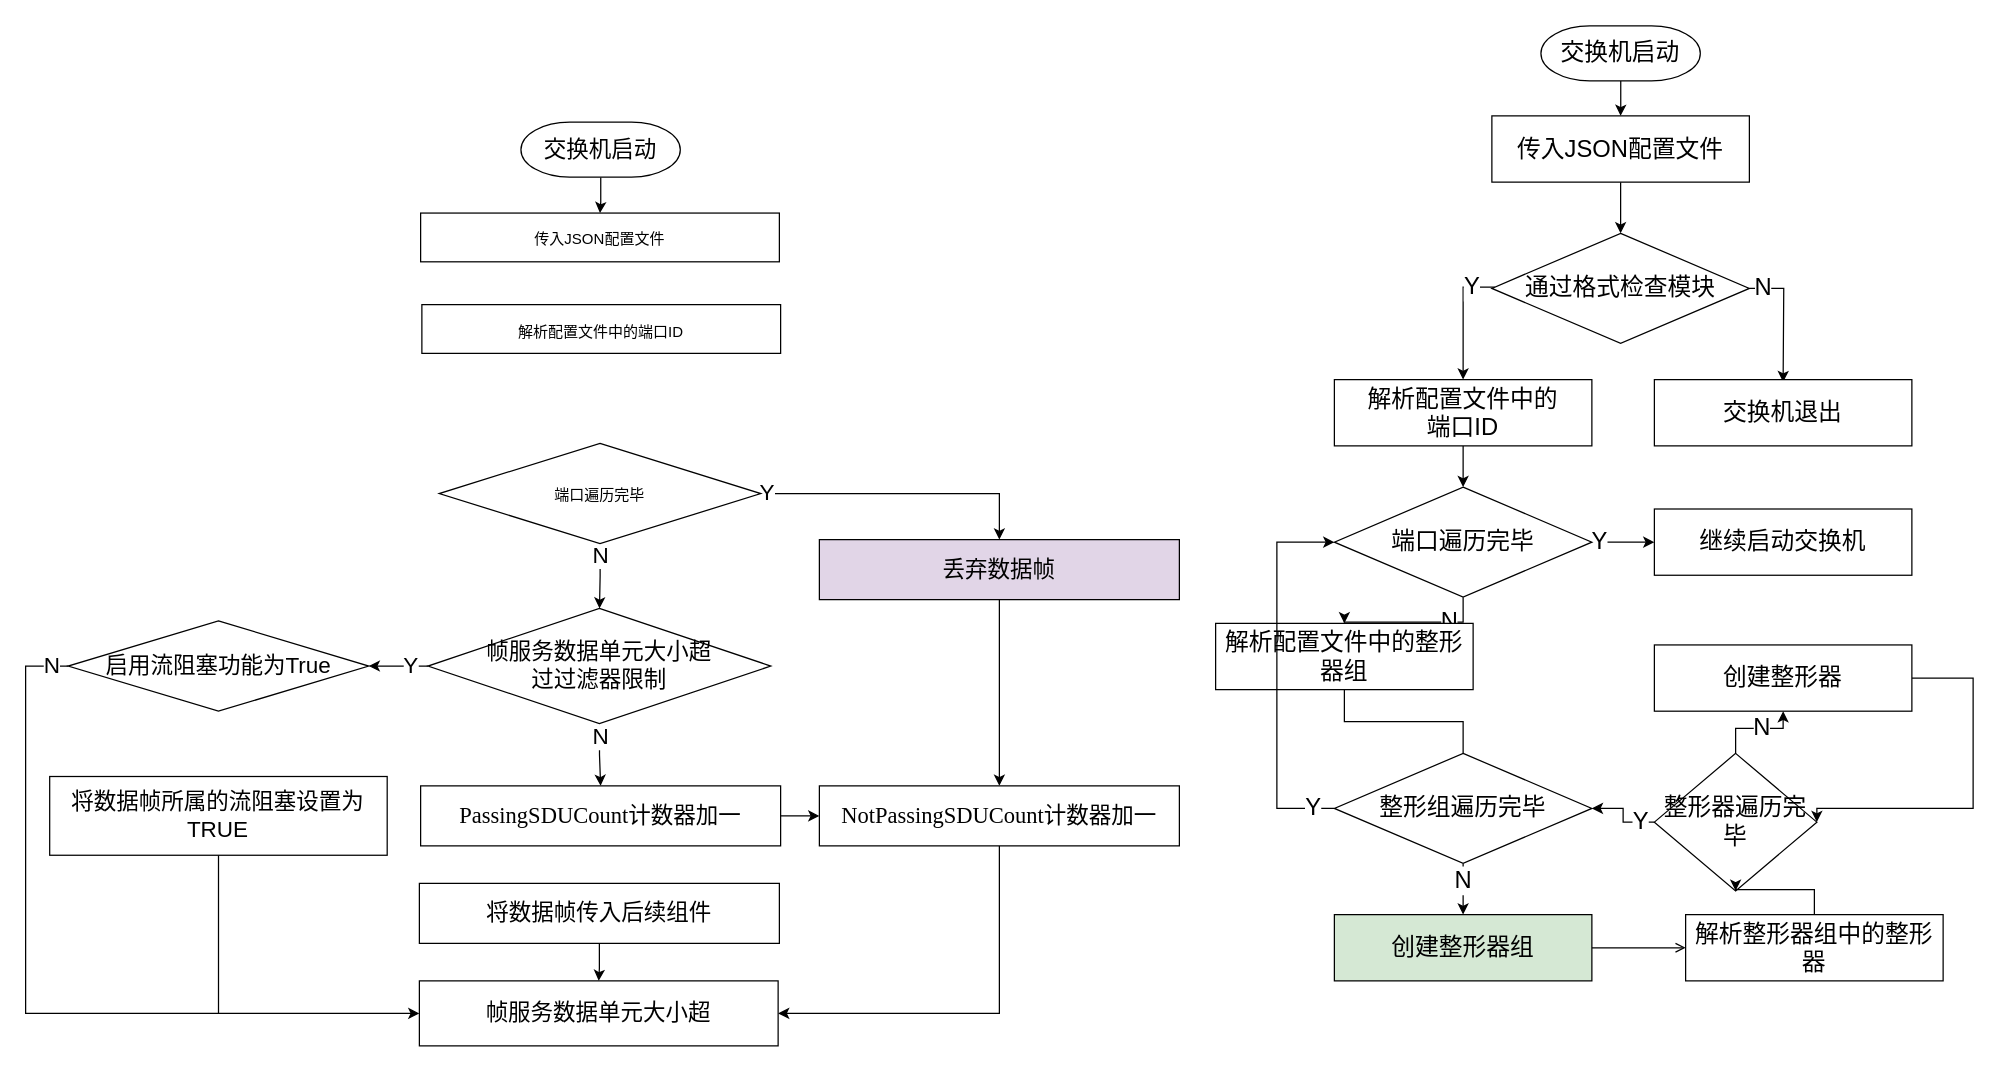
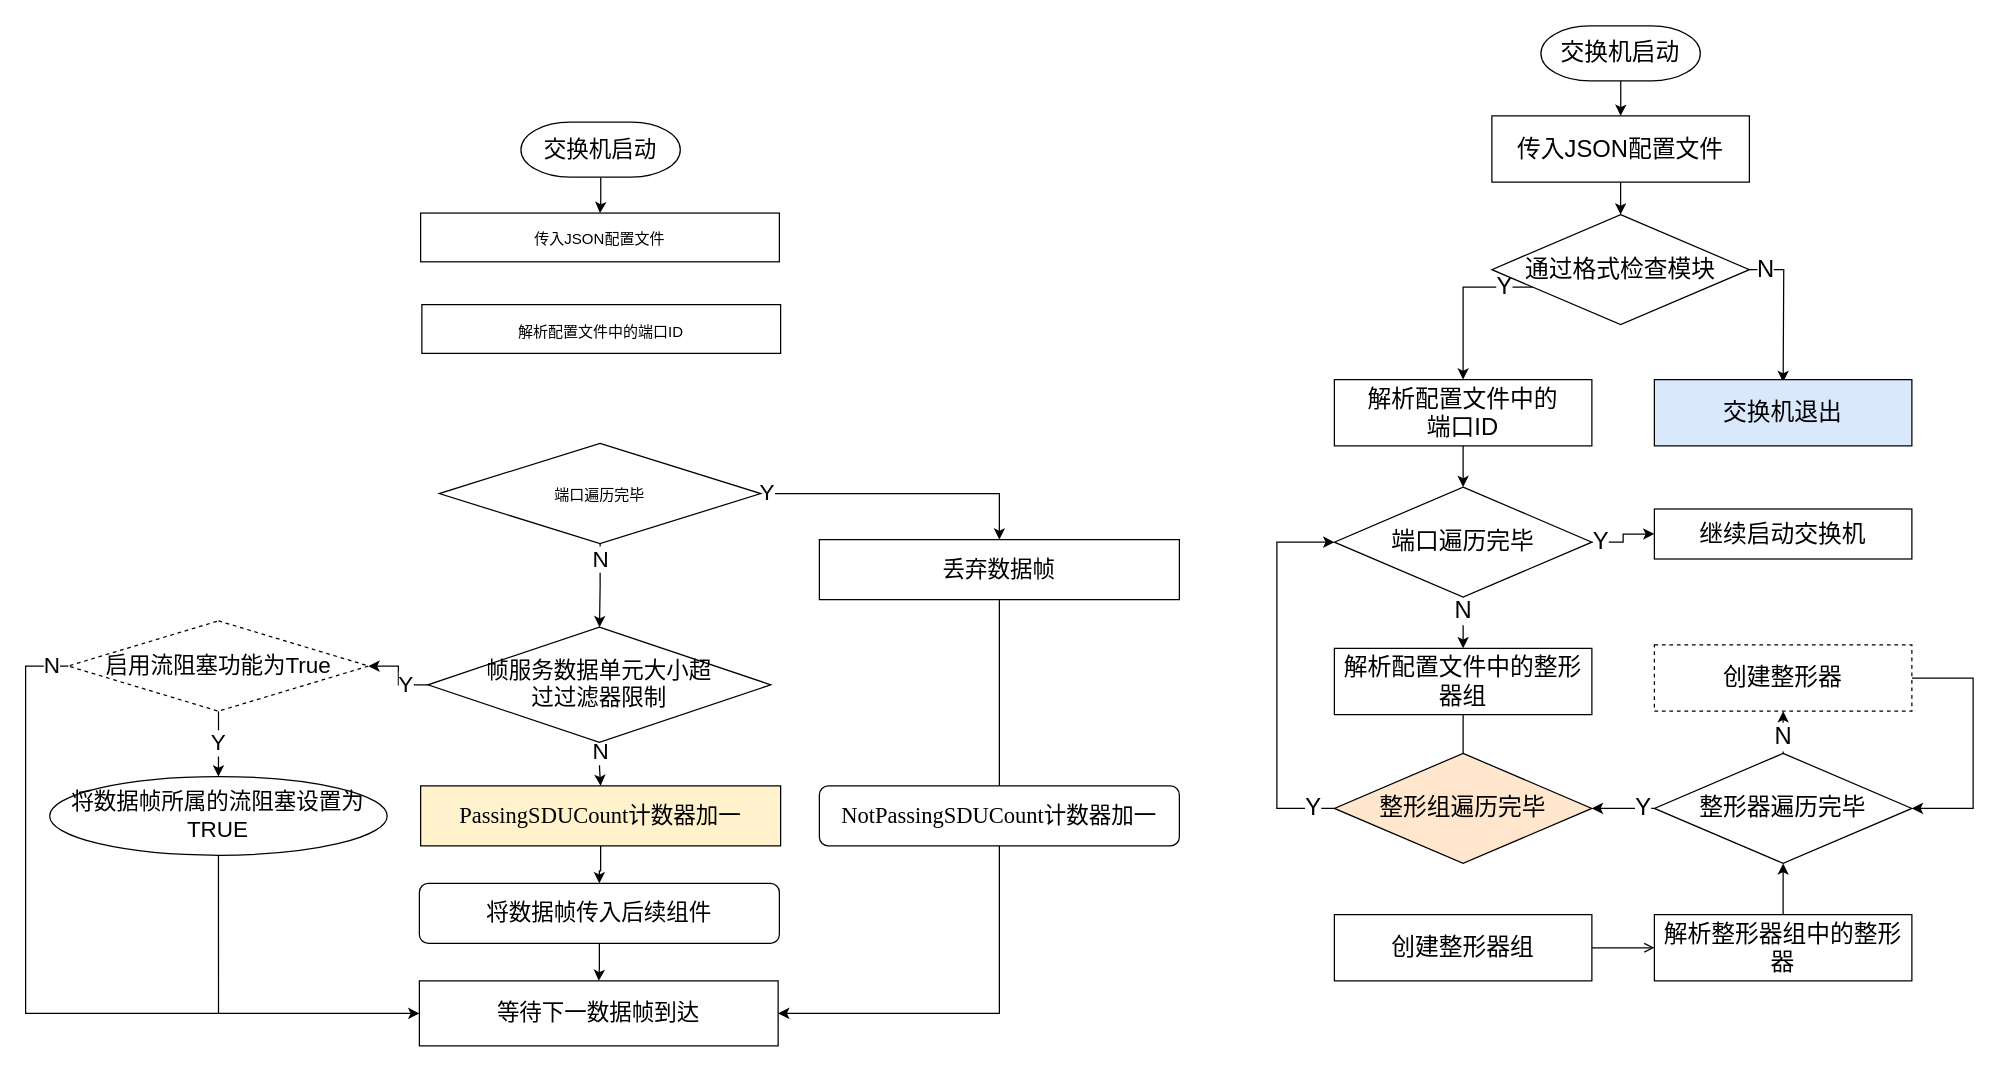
- <mxCell id="52" value="通过格式检查模块" style="rhombus;whiteSpace=wrap;html=1;fontSize=19;" vertex="1" parent="1"><mxGeometry x="1193" y="186" width="206" height="88" as="geometry" /></mxCell>
+ <mxCell id="52" value="通过格式检查模块" style="rhombus;whiteSpace=wrap;html=1;fontSize=19;" vertex="1" parent="1"><mxGeometry x="1193" y="171" width="206" height="88" as="geometry" /></mxCell>
- <mxCell id="53" value="交换机退出" style="rounded=0;whiteSpace=wrap;html=1;fontSize=19;" vertex="1" parent="1"><mxGeometry x="1323" y="303" width="206" height="53" as="geometry" /></mxCell>
+ <mxCell id="53" value="交换机退出" style="rounded=0;whiteSpace=wrap;html=1;fontSize=19;fillColor=#dae8fc;" vertex="1" parent="1"><mxGeometry x="1323" y="303" width="206" height="53" as="geometry" /></mxCell>
- <mxCell id="35" value="继续启动交换机" style="rounded=0;whiteSpace=wrap;html=1;fontSize=19;" vertex="1" parent="1"><mxGeometry x="1323" y="406.5" width="206" height="53" as="geometry" /></mxCell>
+ <mxCell id="35" value="继续启动交换机" style="rounded=0;whiteSpace=wrap;html=1;fontSize=19;" vertex="1" parent="1"><mxGeometry x="1323" y="406.5" width="206" height="40" as="geometry" /></mxCell>
- <mxCell id="14" value="丢弃数据帧" style="rounded=0;whiteSpace=wrap;html=1;strokeWidth=1;fontSize=18;fillColor=#e1d5e7;" vertex="1" parent="1"><mxGeometry x="655" y="431" width="288" height="48" as="geometry" /></mxCell>
+ <mxCell id="14" value="丢弃数据帧" style="rounded=0;whiteSpace=wrap;html=1;strokeWidth=1;fontSize=18;" vertex="1" parent="1"><mxGeometry x="655" y="431" width="288" height="48" as="geometry" /></mxCell>
- <mxCell id="37" value="解析配置文件中的整形器组" style="rounded=0;whiteSpace=wrap;html=1;fontSize=19;" vertex="1" parent="1"><mxGeometry x="972" y="498" width="206" height="53" as="geometry" /></mxCell>
+ <mxCell id="37" value="解析配置文件中的整形器组" style="rounded=0;whiteSpace=wrap;html=1;fontSize=19;" vertex="1" parent="1"><mxGeometry x="1067" y="518" width="206" height="53" as="geometry" /></mxCell>
- <mxCell id="26" value="&lt;span style=&quot;font-size: 18px;&quot;&gt;启用流阻塞功能为True&lt;/span&gt;" style="rhombus;whiteSpace=wrap;html=1;strokeWidth=1;fontSize=18;" vertex="1" parent="1"><mxGeometry x="54" y="496" width="240.5" height="72.25" as="geometry" /></mxCell>
+ <mxCell id="26" value="&lt;span style=&quot;font-size: 18px;&quot;&gt;启用流阻塞功能为True&lt;/span&gt;" style="rhombus;whiteSpace=wrap;html=1;strokeWidth=1;fontSize=18;dashed=1;" vertex="1" parent="1"><mxGeometry x="54" y="496" width="240.5" height="72.25" as="geometry" /></mxCell>
- <mxCell id="19" value="&lt;span style=&quot;font-size: 18px&quot;&gt;帧服务数据单元大小超&lt;br&gt;过过滤器&lt;/span&gt;&lt;span style=&quot;font-size: 18px&quot;&gt;限制&lt;/span&gt;" style="rhombus;whiteSpace=wrap;html=1;strokeWidth=1;fontSize=18;" vertex="1" parent="1"><mxGeometry x="341.87" y="486" width="274.25" height="92.25" as="geometry" /></mxCell>
+ <mxCell id="19" value="&lt;span style=&quot;font-size: 18px&quot;&gt;帧服务数据单元大小超&lt;br&gt;过过滤器&lt;/span&gt;&lt;span style=&quot;font-size: 18px&quot;&gt;限制&lt;/span&gt;" style="rhombus;whiteSpace=wrap;html=1;strokeWidth=1;fontSize=18;" vertex="1" parent="1"><mxGeometry x="341.87" y="501" width="274.25" height="92.25" as="geometry" /></mxCell>
- <mxCell id="49" value="创建整形器" style="rounded=0;whiteSpace=wrap;html=1;fontSize=19;" vertex="1" parent="1"><mxGeometry x="1323" y="515.25" width="206" height="53" as="geometry" /></mxCell>
+ <mxCell id="49" value="创建整形器" style="rounded=0;whiteSpace=wrap;html=1;fontSize=19;dashed=1;" vertex="1" parent="1"><mxGeometry x="1323" y="515.25" width="206" height="53" as="geometry" /></mxCell>
+ <mxCell id="24" value="Y" style="edgeStyle=orthogonalEdgeStyle;rounded=0;orthogonalLoop=1;jettySize=auto;html=1;fontSize=18;" edge="1" parent="1" source="26" target="28"><mxGeometry relative="1" as="geometry" /></mxCell>
- <mxCell id="13" value="" style="edgeStyle=orthogonalEdgeStyle;rounded=0;orthogonalLoop=1;jettySize=auto;html=1;fontSize=18;" edge="1" parent="1" source="14" target="16"><mxGeometry relative="1" as="geometry" /></mxCell>
+ <mxCell id="13" value="" style="edgeStyle=orthogonalEdgeStyle;rounded=0;orthogonalLoop=1;jettySize=auto;html=1;fontSize=18;endArrow=none;" edge="1" parent="1" source="14" target="16"><mxGeometry relative="1" as="geometry" /></mxCell>
- <mxCell id="40" value="整形组遍历完毕" style="rhombus;whiteSpace=wrap;html=1;fontSize=19;" vertex="1" parent="1"><mxGeometry x="1067" y="602" width="206" height="88" as="geometry" /></mxCell>
+ <mxCell id="40" value="整形组遍历完毕" style="rhombus;whiteSpace=wrap;html=1;fontSize=19;fillColor=#ffe6cc;" vertex="1" parent="1"><mxGeometry x="1067" y="602" width="206" height="88" as="geometry" /></mxCell>
- <mxCell id="28" value="&lt;span style=&quot;font-size: 18px&quot;&gt;将数据帧所属的&lt;/span&gt;&lt;span style=&quot;font-size: 18px&quot;&gt;流阻塞设置为TRUE&lt;/span&gt;" style="rounded=0;whiteSpace=wrap;html=1;strokeWidth=1;fontSize=18;" vertex="1" parent="1"><mxGeometry x="39.25" y="620.5" width="270" height="63" as="geometry" /></mxCell>
+ <mxCell id="28" value="&lt;span style=&quot;font-size: 18px&quot;&gt;将数据帧所属的&lt;/span&gt;&lt;span style=&quot;font-size: 18px&quot;&gt;流阻塞设置为TRUE&lt;/span&gt;" style="ellipse;whiteSpace=wrap;html=1;strokeWidth=1;fontSize=18;" vertex="1" parent="1"><mxGeometry x="39.25" y="620.5" width="270" height="63" as="geometry" /></mxCell>
- <mxCell id="21" value="&lt;span lang=&quot;EN-US&quot; style=&quot;font-size: 18px; font-family: &amp;quot;times new roman&amp;quot;, serif;&quot;&gt;PassingSDUCount&lt;/span&gt;&lt;span style=&quot;font-size: 18px;&quot;&gt;计数器加一&lt;/span&gt;" style="rounded=0;whiteSpace=wrap;html=1;strokeWidth=1;fontSize=18;" vertex="1" parent="1"><mxGeometry x="336" y="628" width="288" height="48" as="geometry" /></mxCell>
+ <mxCell id="21" value="&lt;span lang=&quot;EN-US&quot; style=&quot;font-size: 18px; font-family: &amp;quot;times new roman&amp;quot;, serif;&quot;&gt;PassingSDUCount&lt;/span&gt;&lt;span style=&quot;font-size: 18px;&quot;&gt;计数器加一&lt;/span&gt;" style="rounded=0;whiteSpace=wrap;html=1;strokeWidth=1;fontSize=18;fillColor=#fff2cc;" vertex="1" parent="1"><mxGeometry x="336" y="628" width="288" height="48" as="geometry" /></mxCell>
- <mxCell id="20" value="" style="edgeStyle=orthogonalEdgeStyle;rounded=0;orthogonalLoop=1;jettySize=auto;html=1;fontSize=18;" edge="1" parent="1" source="21" target="16"><mxGeometry relative="1" as="geometry" /></mxCell>
+ <mxCell id="20" value="" style="edgeStyle=orthogonalEdgeStyle;rounded=0;orthogonalLoop=1;jettySize=auto;html=1;fontSize=18;" edge="1" parent="1" source="21" target="23"><mxGeometry relative="1" as="geometry" /></mxCell>
- <mxCell id="16" value="&lt;span lang=&quot;EN-US&quot; style=&quot;font-size: 18px; font-family: &amp;quot;times new roman&amp;quot;, serif;&quot;&gt;NotPassingSDUCount&lt;/span&gt;&lt;span style=&quot;font-size: 18px;&quot;&gt;计数器加一&lt;/span&gt;" style="rounded=0;whiteSpace=wrap;html=1;strokeWidth=1;fontSize=18;" vertex="1" parent="1"><mxGeometry x="655" y="628" width="288" height="48" as="geometry" /></mxCell>
+ <mxCell id="16" value="&lt;span lang=&quot;EN-US&quot; style=&quot;font-size: 18px; font-family: &amp;quot;times new roman&amp;quot;, serif;&quot;&gt;NotPassingSDUCount&lt;/span&gt;&lt;span style=&quot;font-size: 18px;&quot;&gt;计数器加一&lt;/span&gt;" style="whiteSpace=wrap;html=1;strokeWidth=1;fontSize=18;rounded=1;" vertex="1" parent="1"><mxGeometry x="655" y="628" width="288" height="48" as="geometry" /></mxCell>
- <mxCell id="45" value="整形器遍历完毕" style="rhombus;whiteSpace=wrap;html=1;fontSize=19;" vertex="1" parent="1"><mxGeometry x="1323" y="602" width="130" height="110" as="geometry" /></mxCell>
+ <mxCell id="45" value="整形器遍历完毕" style="rhombus;whiteSpace=wrap;html=1;fontSize=19;" vertex="1" parent="1"><mxGeometry x="1323" y="602" width="206" height="88" as="geometry" /></mxCell>
- <mxCell id="38" value="N" style="edgeStyle=orthogonalEdgeStyle;rounded=0;orthogonalLoop=1;jettySize=auto;html=1;fontSize=19;" edge="1" parent="1" source="40" target="42"><mxGeometry x="-0.317" relative="1" as="geometry"><mxPoint as="offset" /></mxGeometry></mxCell>
- <mxCell id="23" value="&lt;span style=&quot;font-size: 18px&quot;&gt;将数据帧传入后续组件&lt;/span&gt;" style="rounded=0;whiteSpace=wrap;html=1;strokeWidth=1;fontSize=18;" vertex="1" parent="1"><mxGeometry x="335" y="706" width="288" height="48" as="geometry" /></mxCell>
+ <mxCell id="23" value="&lt;span style=&quot;font-size: 18px&quot;&gt;将数据帧传入后续组件&lt;/span&gt;" style="whiteSpace=wrap;html=1;strokeWidth=1;fontSize=18;rounded=1;" vertex="1" parent="1"><mxGeometry x="335" y="706" width="288" height="48" as="geometry" /></mxCell>
- <mxCell id="42" value="创建整形器组" style="rounded=0;whiteSpace=wrap;html=1;fontSize=19;fillColor=#d5e8d4;" vertex="1" parent="1"><mxGeometry x="1067" y="731" width="206" height="53" as="geometry" /></mxCell>
+ <mxCell id="42" value="创建整形器组" style="rounded=0;whiteSpace=wrap;html=1;fontSize=19;" vertex="1" parent="1"><mxGeometry x="1067" y="731" width="206" height="53" as="geometry" /></mxCell>
- <mxCell id="47" value="解析整形器组中的整形器" style="rounded=0;whiteSpace=wrap;html=1;fontSize=19;" vertex="1" parent="1"><mxGeometry x="1348" y="731" width="206" height="53" as="geometry" /></mxCell>
+ <mxCell id="47" value="解析整形器组中的整形器" style="rounded=0;whiteSpace=wrap;html=1;fontSize=19;" vertex="1" parent="1"><mxGeometry x="1323" y="731" width="206" height="53" as="geometry" /></mxCell>
- <mxCell id="29" value="&lt;font style=&quot;font-size: 18px&quot;&gt;帧服务数据单元大小超&lt;/font&gt;" style="rounded=0;whiteSpace=wrap;html=1;strokeWidth=1;fontSize=18;" vertex="1" parent="1"><mxGeometry x="335" y="784" width="287" height="52" as="geometry" /></mxCell>
+ <mxCell id="29" value="&lt;font style=&quot;font-size: 18px&quot;&gt;等待下一数据帧到达&lt;/font&gt;" style="rounded=0;whiteSpace=wrap;html=1;strokeWidth=1;fontSize=18;" vertex="1" parent="1"><mxGeometry x="335" y="784" width="287" height="52" as="geometry" /></mxCell>
